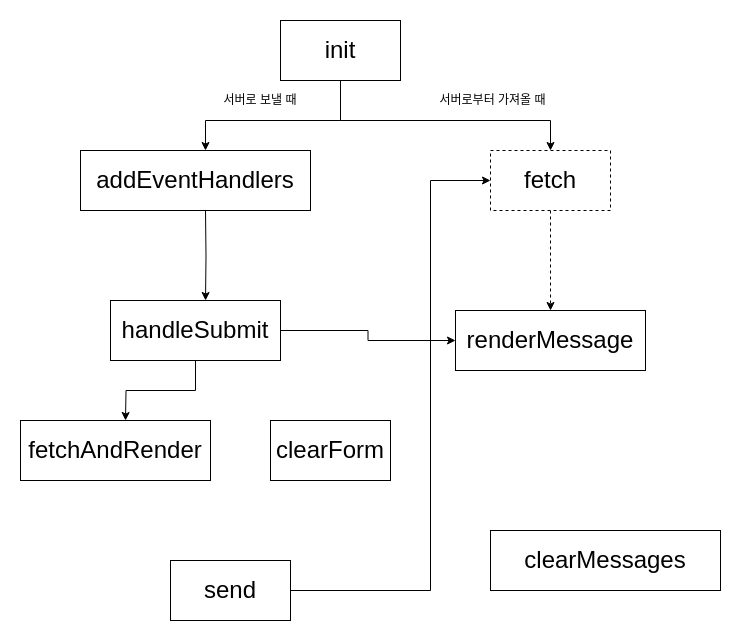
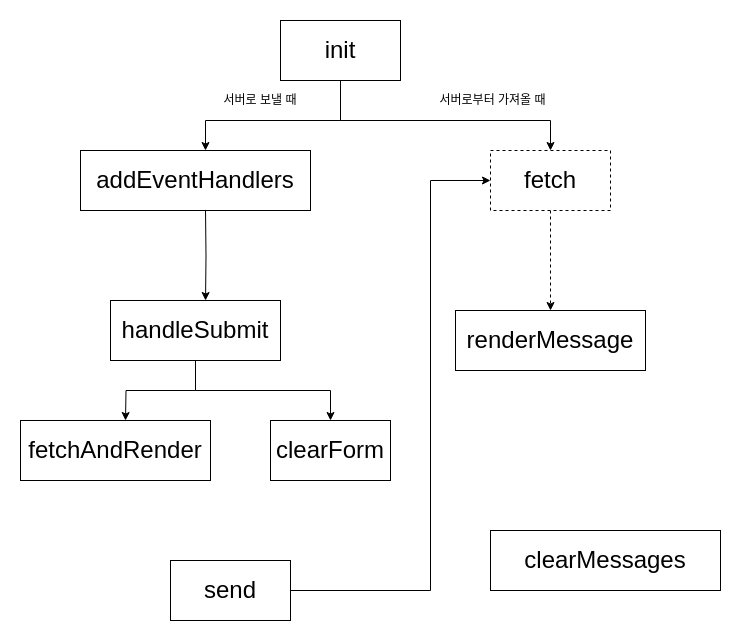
- <mxCell id="15" style="edgeStyle=orthogonalEdgeStyle;rounded=0;orthogonalLoop=1;jettySize=auto;html=1;" parent="1" source="16" target="17" edge="1"><mxGeometry relative="1" as="geometry" /></mxCell>
+ <mxCell id="15" style="edgeStyle=orthogonalEdgeStyle;rounded=0;orthogonalLoop=1;jettySize=auto;html=1;" parent="1" source="16" target="6" edge="1"><mxGeometry relative="1" as="geometry" /></mxCell>
